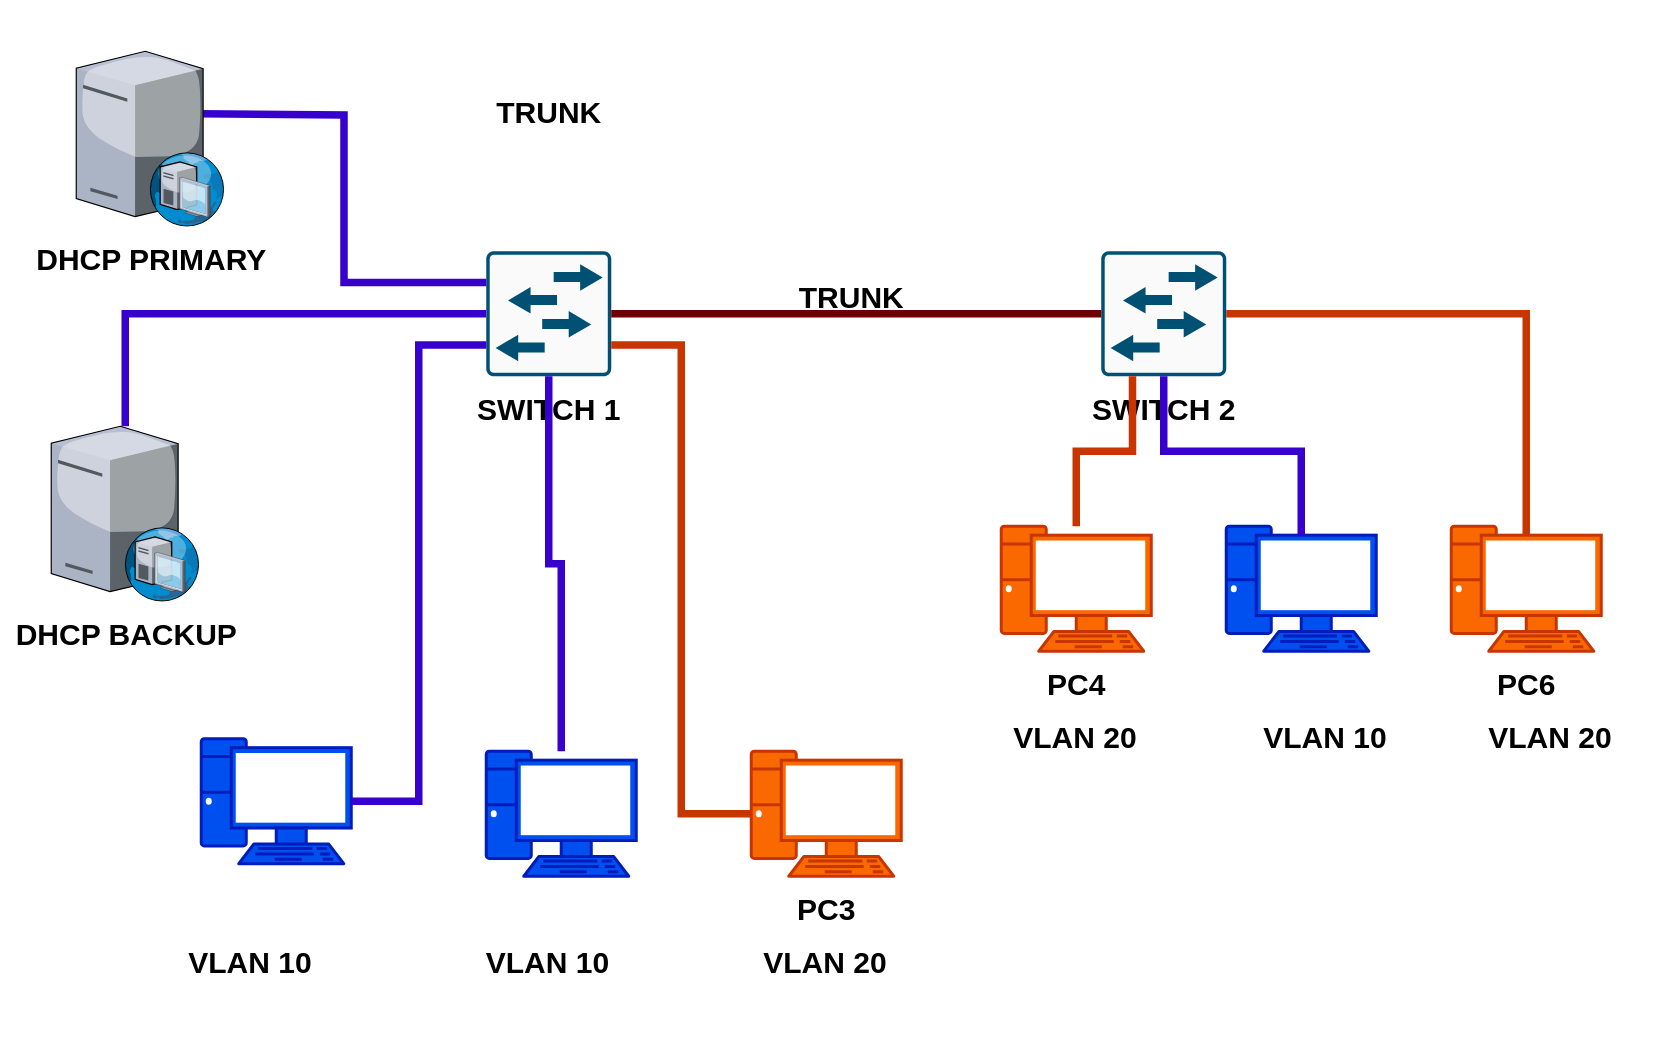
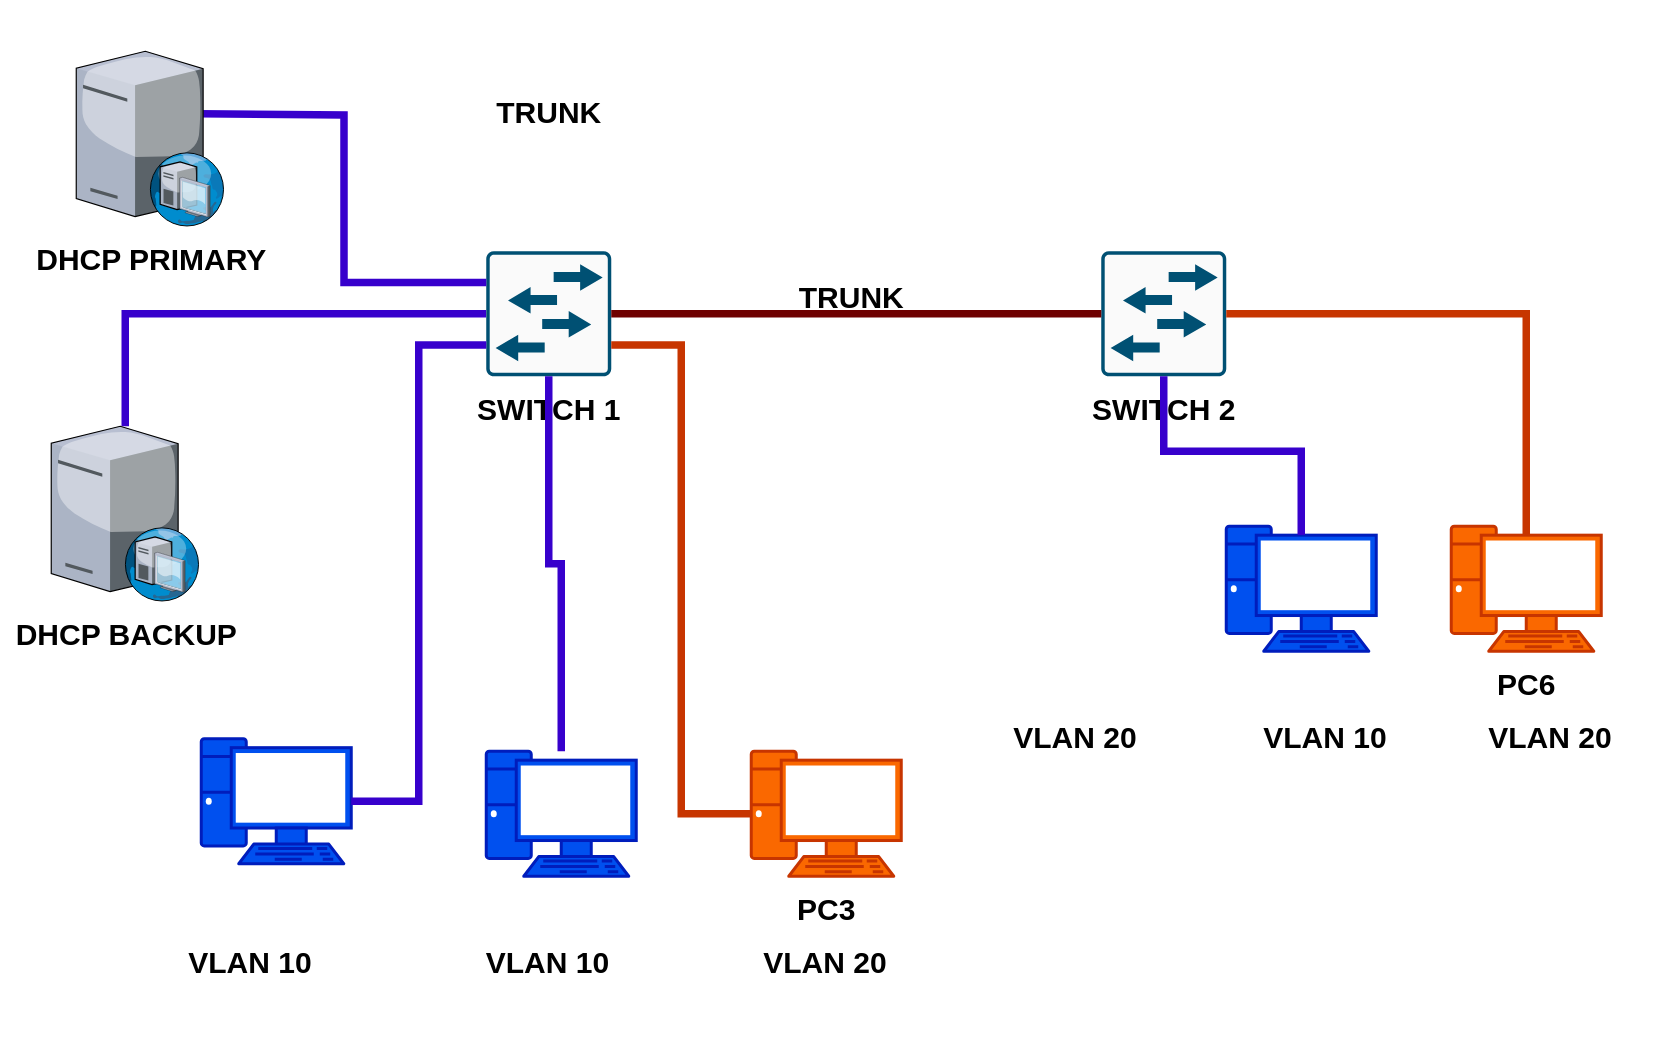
- <mxCell id="14" style="edgeStyle=orthogonalEdgeStyle;rounded=0;orthogonalLoop=1;jettySize=auto;html=1;entryX=0.25;entryY=1;entryDx=0;entryDy=0;entryPerimeter=0;strokeWidth=3;endSize=6;endArrow=none;endFill=0;fillColor=#fa6800;strokeColor=#C73500;" edge="1" parent="1" source="11" target="4"><mxGeometry relative="1" as="geometry"><mxPoint x="452" y="160" as="targetPoint" /></mxGeometry></mxCell>
- <mxCell id="11" value="&lt;b&gt;PC4&lt;/b&gt;" style="fontColor=#000000;verticalAlign=top;verticalLabelPosition=bottom;labelPosition=center;align=center;html=1;outlineConnect=0;fillColor=#fa6800;strokeColor=#C73500;gradientDirection=north;strokeWidth=2;shape=mxgraph.networks.pc;" vertex="1" parent="1"><mxGeometry x="400" y="210" width="60" height="50" as="geometry" /></mxCell>
